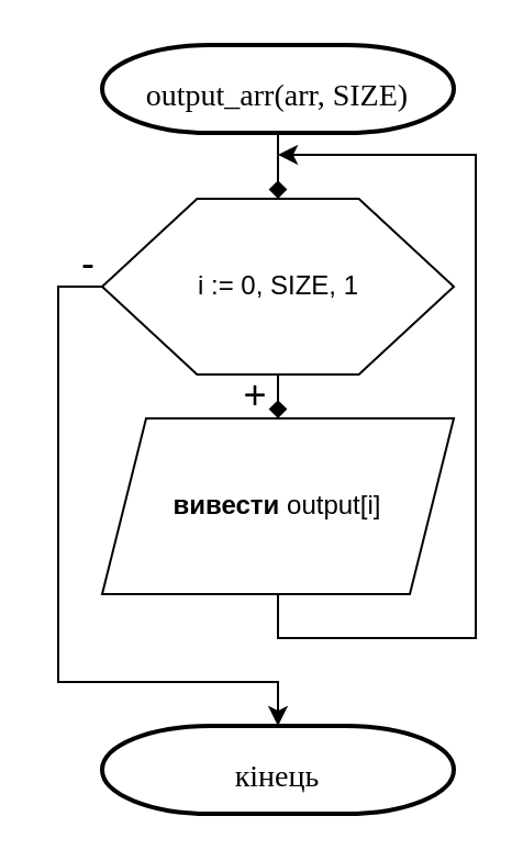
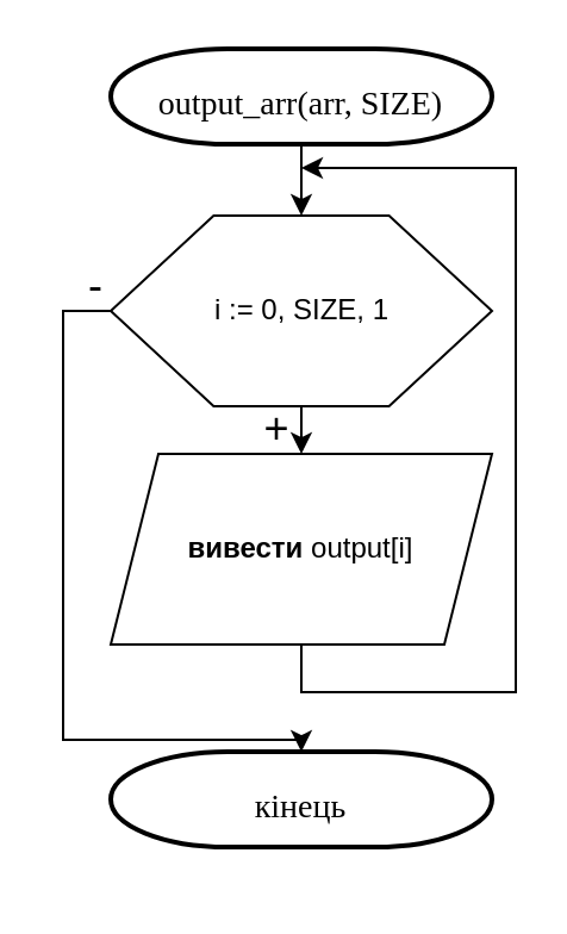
- <mxCell id="2" style="edgeStyle=orthogonalEdgeStyle;rounded=0;orthogonalLoop=1;jettySize=auto;html=1;exitX=0.5;exitY=1;exitDx=0;exitDy=0;exitPerimeter=0;entryX=0.5;entryY=0;entryDx=0;entryDy=0;endArrow=diamond;" edge="1" parent="1" source="3" target="6"><mxGeometry relative="1" as="geometry" /></mxCell>
+ <mxCell id="2" style="edgeStyle=orthogonalEdgeStyle;rounded=0;orthogonalLoop=1;jettySize=auto;html=1;exitX=0.5;exitY=1;exitDx=0;exitDy=0;exitPerimeter=0;entryX=0.5;entryY=0;entryDx=0;entryDy=0;" edge="1" parent="1" source="3" target="6"><mxGeometry relative="1" as="geometry" /></mxCell>
- <mxCell id="4" style="edgeStyle=orthogonalEdgeStyle;rounded=0;orthogonalLoop=1;jettySize=auto;html=1;exitX=0.5;exitY=1;exitDx=0;exitDy=0;entryX=0.5;entryY=0;entryDx=0;entryDy=0;endArrow=diamond;" edge="1" parent="1" source="6" target="8"><mxGeometry relative="1" as="geometry" /></mxCell>
+ <mxCell id="4" style="edgeStyle=orthogonalEdgeStyle;rounded=0;orthogonalLoop=1;jettySize=auto;html=1;exitX=0.5;exitY=1;exitDx=0;exitDy=0;entryX=0.5;entryY=0;entryDx=0;entryDy=0;" edge="1" parent="1" source="6" target="8"><mxGeometry relative="1" as="geometry" /></mxCell>
- <mxCell id="9" value="&lt;p class=&quot;MsoNormal&quot; style=&quot;margin-top: 12.0pt ; text-indent: 0cm ; line-height: 150%&quot;&gt;&lt;span style=&quot;line-height: 150% ; font-family: &amp;#34;times new roman&amp;#34; , serif&quot;&gt;&lt;font style=&quot;font-size: 14px&quot;&gt;кінець&lt;/font&gt;&lt;span style=&quot;font-weight: bold ; font-size: 14pt&quot;&gt;&lt;/span&gt;&lt;/span&gt;&lt;/p&gt;" style="strokeWidth=2;html=1;shape=mxgraph.flowchart.terminator;whiteSpace=wrap;" vertex="1" parent="1"><mxGeometry x="46" y="330" width="160" height="40" as="geometry" /></mxCell>
+ <mxCell id="9" value="&lt;p class=&quot;MsoNormal&quot; style=&quot;margin-top: 12.0pt ; text-indent: 0cm ; line-height: 150%&quot;&gt;&lt;span style=&quot;line-height: 150% ; font-family: &amp;#34;times new roman&amp;#34; , serif&quot;&gt;&lt;font style=&quot;font-size: 14px&quot;&gt;кінець&lt;/font&gt;&lt;span style=&quot;font-weight: bold ; font-size: 14pt&quot;&gt;&lt;/span&gt;&lt;/span&gt;&lt;/p&gt;" style="strokeWidth=2;html=1;shape=mxgraph.flowchart.terminator;whiteSpace=wrap;" vertex="1" parent="1"><mxGeometry x="46" y="315" width="160" height="40" as="geometry" /></mxCell>
